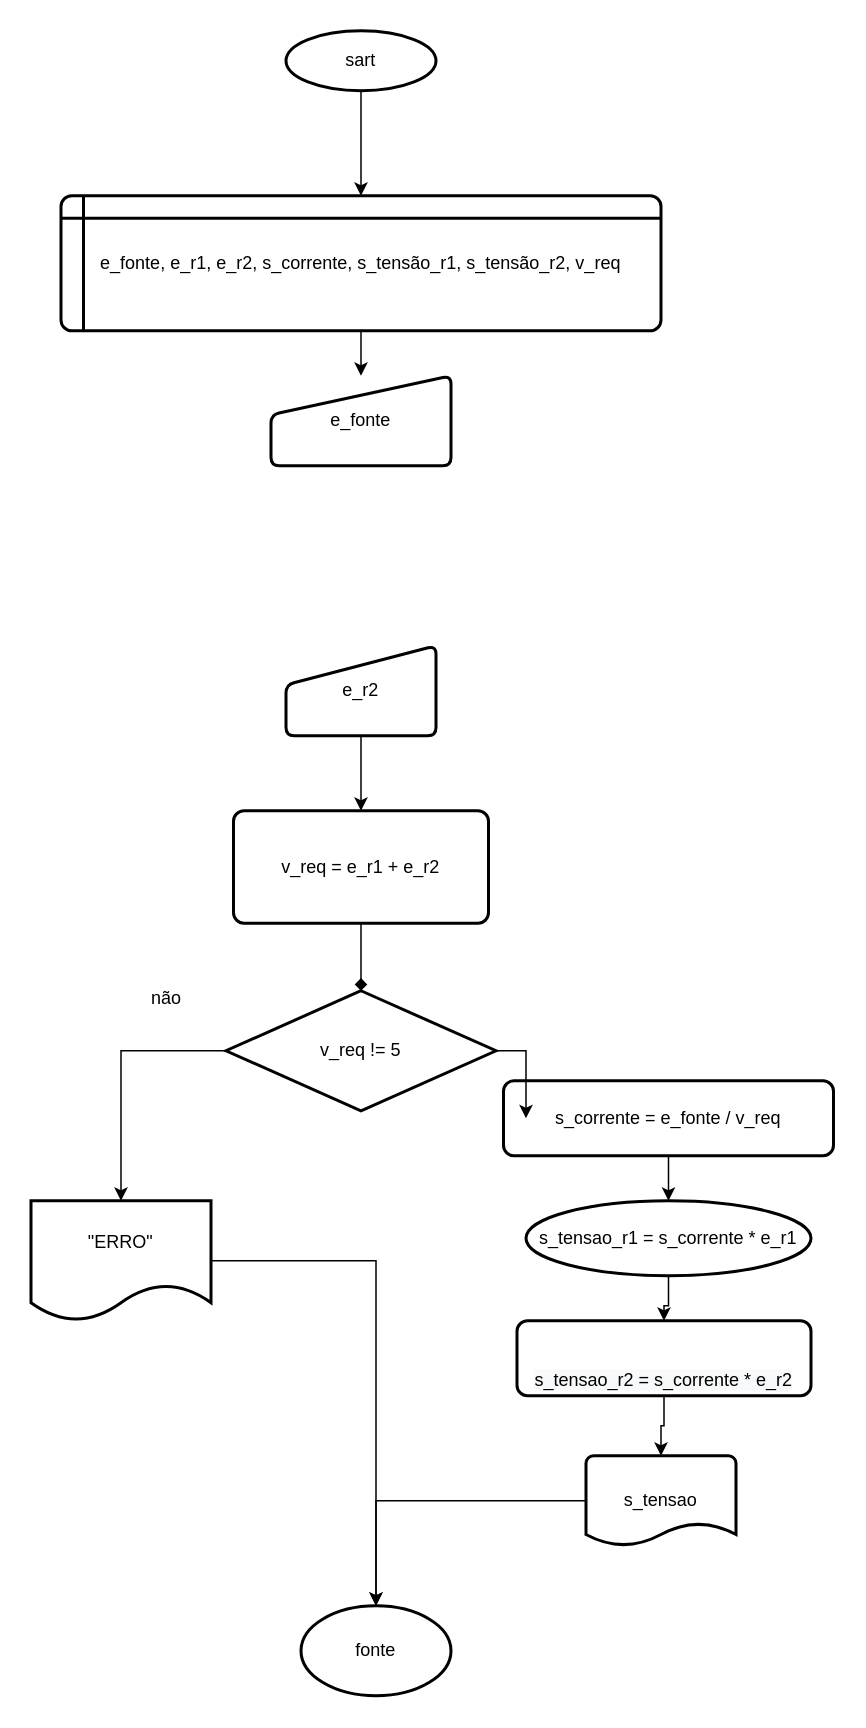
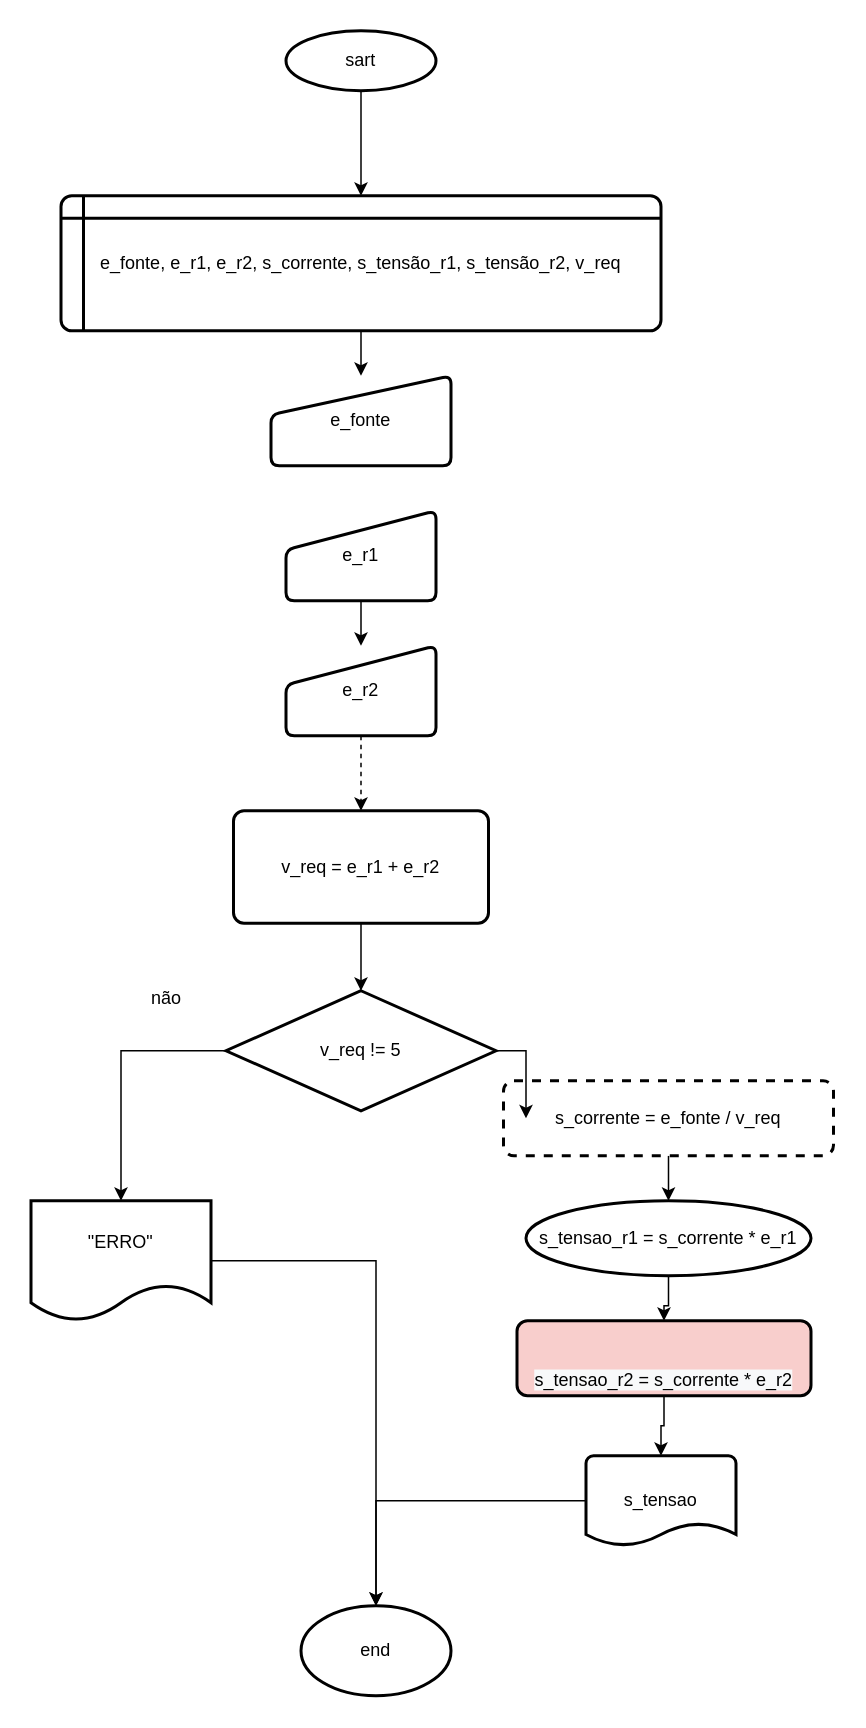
+ <mxCell id="8" value="&lt;font style=&quot;vertical-align: inherit&quot;&gt;&lt;font style=&quot;vertical-align: inherit&quot;&gt;e_r1&lt;/font&gt;&lt;/font&gt;" style="html=1;strokeWidth=2;shape=manualInput;whiteSpace=wrap;rounded=1;size=26;arcSize=11;" vertex="1" parent="1"><mxGeometry x="190" y="340" width="100" height="60" as="geometry" /></mxCell>
+ <mxCell id="7" value="" style="edgeStyle=orthogonalEdgeStyle;rounded=0;orthogonalLoop=1;jettySize=auto;html=1;" edge="1" parent="1" source="8" target="10"><mxGeometry relative="1" as="geometry" /></mxCell>
- <mxCell id="9" value="" style="edgeStyle=orthogonalEdgeStyle;rounded=0;orthogonalLoop=1;jettySize=auto;html=1;" edge="1" parent="1" source="10" target="12"><mxGeometry relative="1" as="geometry" /></mxCell>
+ <mxCell id="9" value="" style="edgeStyle=orthogonalEdgeStyle;rounded=0;orthogonalLoop=1;jettySize=auto;html=1;dashed=1;" edge="1" parent="1" source="10" target="12"><mxGeometry relative="1" as="geometry" /></mxCell>
- <mxCell id="11" value="" style="edgeStyle=orthogonalEdgeStyle;rounded=0;orthogonalLoop=1;jettySize=auto;html=1;endArrow=diamond;" edge="1" parent="1" source="12" target="14"><mxGeometry relative="1" as="geometry" /></mxCell>
+ <mxCell id="11" value="" style="edgeStyle=orthogonalEdgeStyle;rounded=0;orthogonalLoop=1;jettySize=auto;html=1;" edge="1" parent="1" source="12" target="14"><mxGeometry relative="1" as="geometry" /></mxCell>
- <mxCell id="22" value="s_corrente = e_fonte / v_req" style="rounded=1;whiteSpace=wrap;html=1;absoluteArcSize=1;arcSize=14;strokeWidth=2;" vertex="1" parent="1"><mxGeometry x="335" y="720" width="220" height="50" as="geometry" /></mxCell>
+ <mxCell id="22" value="s_corrente = e_fonte / v_req" style="rounded=1;whiteSpace=wrap;html=1;absoluteArcSize=1;arcSize=14;strokeWidth=2;dashed=1;" vertex="1" parent="1"><mxGeometry x="335" y="720" width="220" height="50" as="geometry" /></mxCell>
- <mxCell id="27" value="&lt;br&gt;&lt;br&gt;&lt;span style=&quot;color: rgb(0 , 0 , 0) ; font-family: &amp;#34;helvetica&amp;#34; ; font-size: 12px ; font-style: normal ; font-weight: 400 ; letter-spacing: normal ; text-align: center ; text-indent: 0px ; text-transform: none ; word-spacing: 0px ; background-color: rgb(248 , 249 , 250) ; display: inline ; float: none&quot;&gt;s_tensao_r2 = s_corrente * e_r2&lt;/span&gt;&lt;br&gt;" style="rounded=1;whiteSpace=wrap;html=1;absoluteArcSize=1;arcSize=14;strokeWidth=2;" vertex="1" parent="1"><mxGeometry x="344" y="880" width="196" height="50" as="geometry" /></mxCell>
+ <mxCell id="27" value="&lt;br&gt;&lt;br&gt;&lt;span style=&quot;color: rgb(0 , 0 , 0) ; font-family: &amp;#34;helvetica&amp;#34; ; font-size: 12px ; font-style: normal ; font-weight: 400 ; letter-spacing: normal ; text-align: center ; text-indent: 0px ; text-transform: none ; word-spacing: 0px ; background-color: rgb(248 , 249 , 250) ; display: inline ; float: none&quot;&gt;s_tensao_r2 = s_corrente * e_r2&lt;/span&gt;&lt;br&gt;" style="rounded=1;whiteSpace=wrap;html=1;absoluteArcSize=1;arcSize=14;strokeWidth=2;fillColor=#f8cecc;" vertex="1" parent="1"><mxGeometry x="344" y="880" width="196" height="50" as="geometry" /></mxCell>
- <mxCell id="20" value="fonte" style="strokeWidth=2;html=1;shape=mxgraph.flowchart.start_1;whiteSpace=wrap;" vertex="1" parent="1"><mxGeometry x="200" y="1070" width="100" height="60" as="geometry" /></mxCell>
+ <mxCell id="20" value="end" style="strokeWidth=2;html=1;shape=mxgraph.flowchart.start_1;whiteSpace=wrap;" vertex="1" parent="1"><mxGeometry x="200" y="1070" width="100" height="60" as="geometry" /></mxCell>
